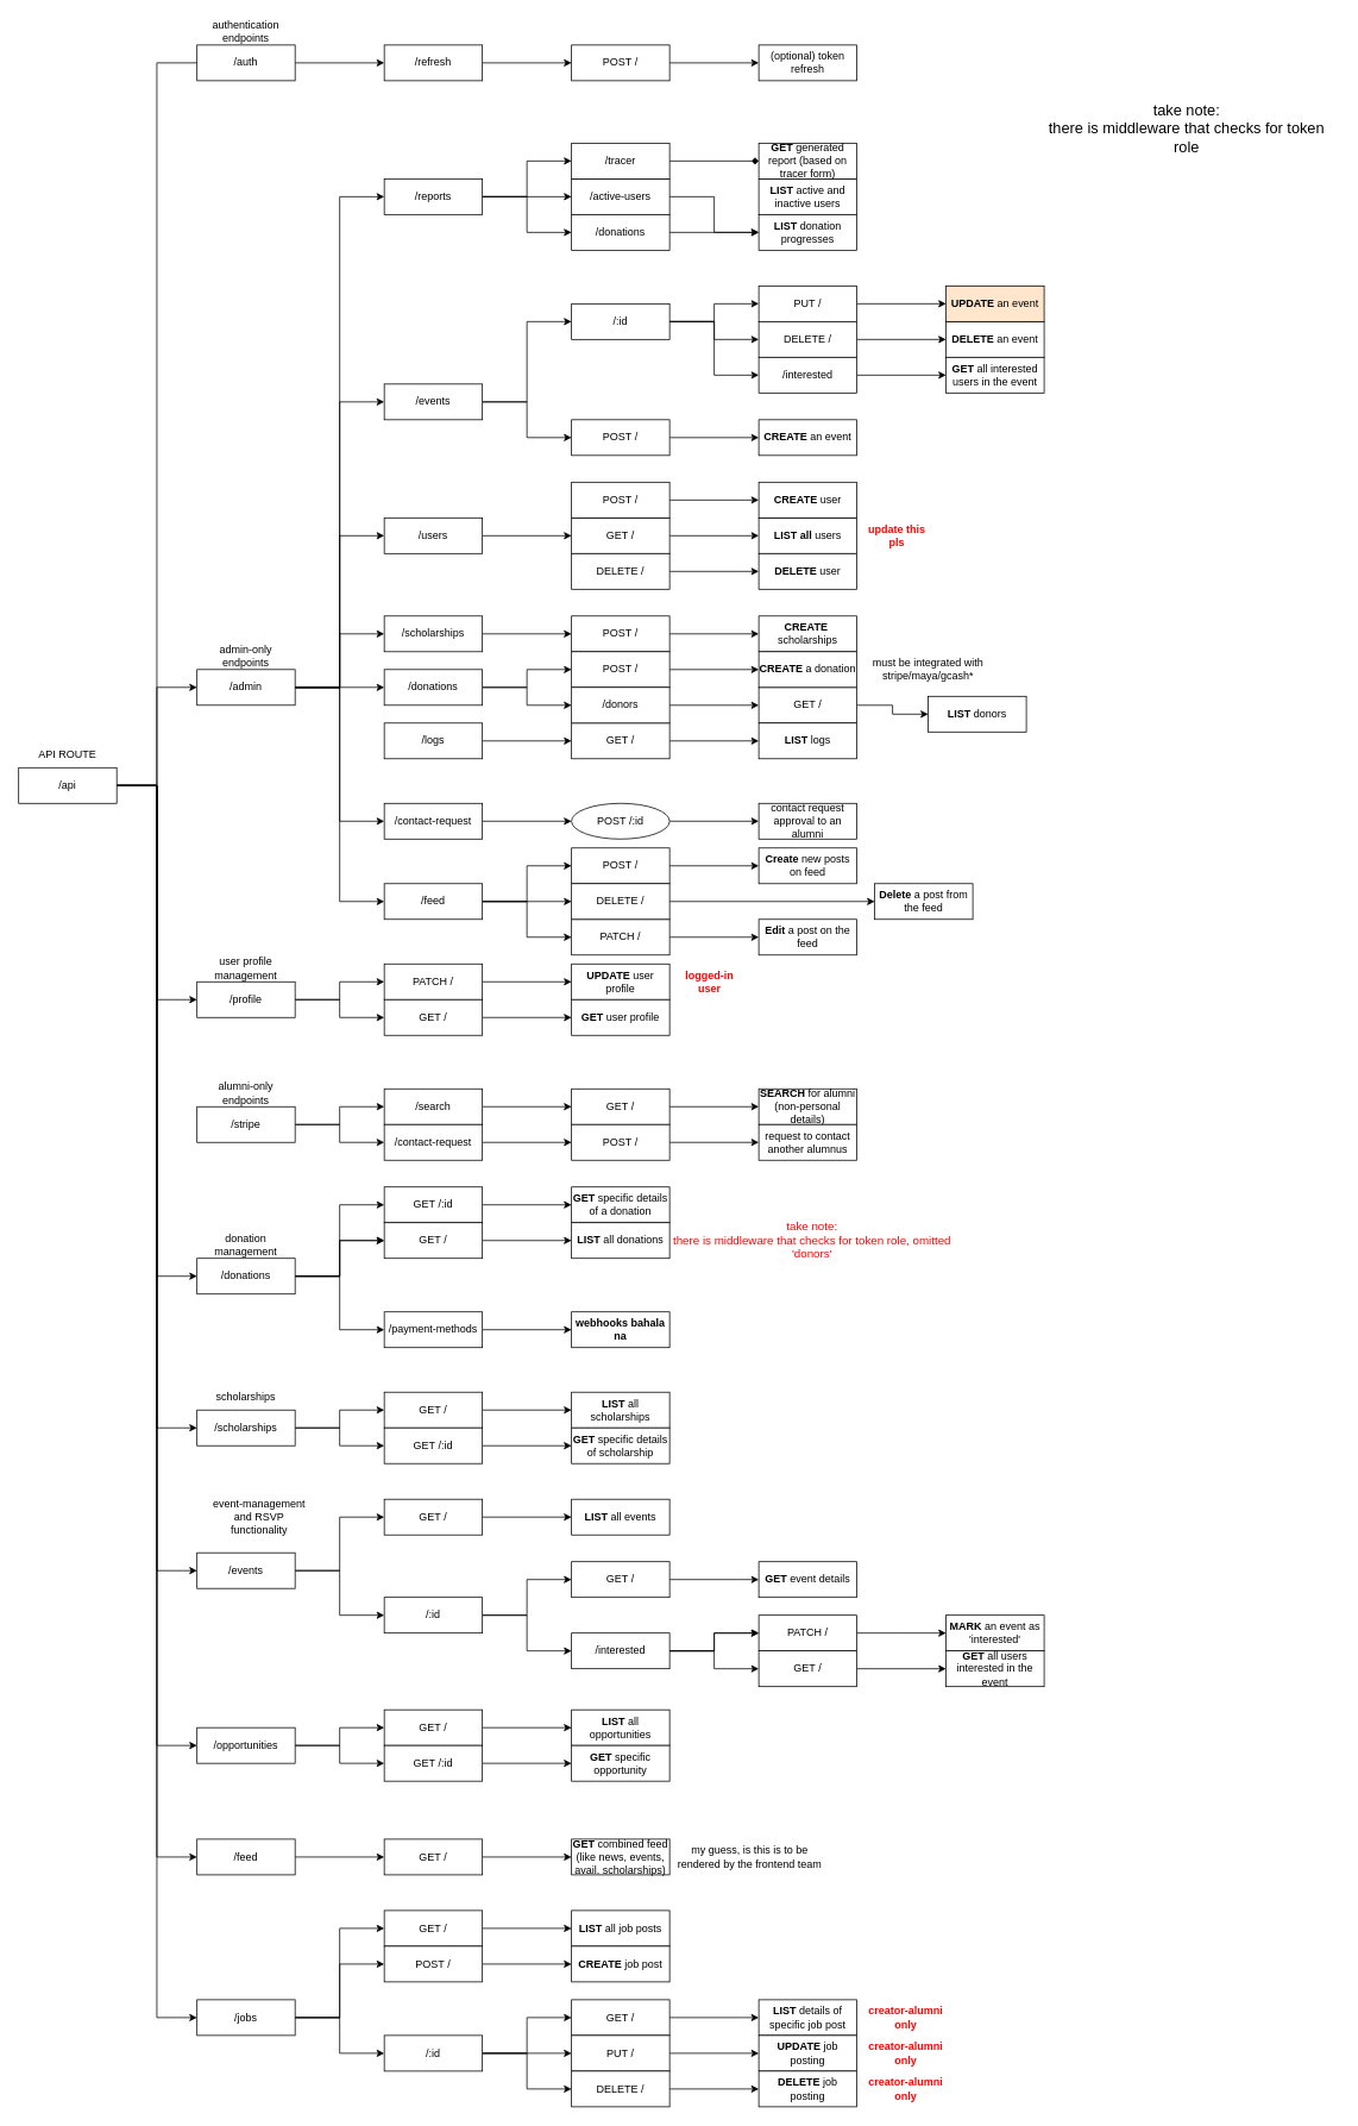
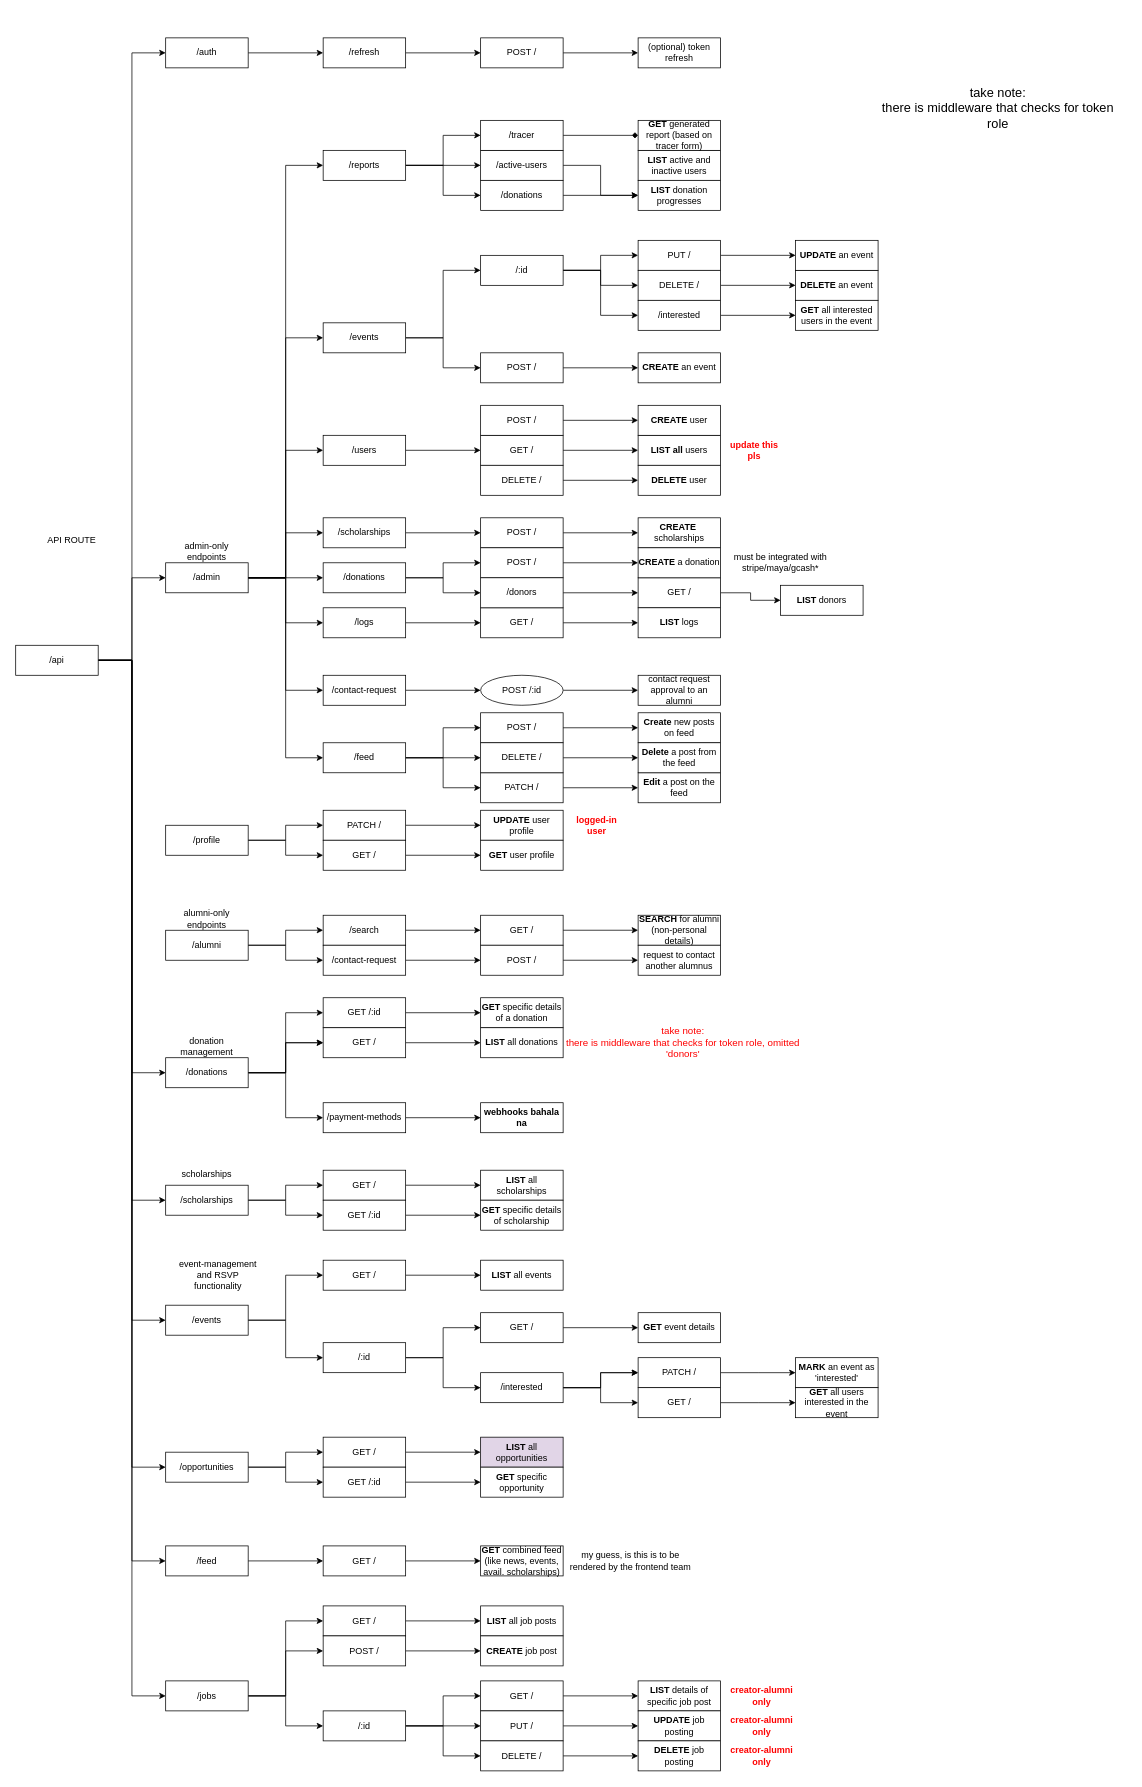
- <mxCell id="51" value="authentication endpoints" style="text;html=1;align=center;verticalAlign=middle;whiteSpace=wrap;rounded=0;" vertex="1" parent="1"><mxGeometry x="230" y="20" width="90" height="30" as="geometry" /></mxCell>
- <mxCell id="2" style="edgeStyle=orthogonalEdgeStyle;rounded=0;orthogonalLoop=1;jettySize=auto;html=1;entryX=0;entryY=0.5;entryDx=0;entryDy=0;endArrow=none;" edge="1" parent="1" source="11" target="14"><mxGeometry relative="1" as="geometry" /></mxCell>
+ <mxCell id="2" style="edgeStyle=orthogonalEdgeStyle;rounded=0;orthogonalLoop=1;jettySize=auto;html=1;entryX=0;entryY=0.5;entryDx=0;entryDy=0;" edge="1" parent="1" source="11" target="14"><mxGeometry relative="1" as="geometry" /></mxCell>
- <mxCell id="152" value="&lt;b&gt;UPDATE&lt;/b&gt;&amp;nbsp;an event" style="rounded=0;whiteSpace=wrap;html=1;fillColor=#ffe6cc;" vertex="1" parent="1"><mxGeometry x="1060" y="320" width="110" height="40" as="geometry" /></mxCell>
+ <mxCell id="152" value="&lt;b&gt;UPDATE&lt;/b&gt;&amp;nbsp;an event" style="rounded=0;whiteSpace=wrap;html=1;" vertex="1" parent="1"><mxGeometry x="1060" y="320" width="110" height="40" as="geometry" /></mxCell>
+ <mxCell id="21" style="edgeStyle=orthogonalEdgeStyle;rounded=0;orthogonalLoop=1;jettySize=auto;html=1;entryX=0;entryY=0.5;entryDx=0;entryDy=0;" edge="1" parent="1" source="26" target="35"><mxGeometry relative="1" as="geometry" /></mxCell>
- <mxCell id="12" value="API ROUTE" style="text;html=1;align=center;verticalAlign=middle;whiteSpace=wrap;rounded=0;" vertex="1" parent="1"><mxGeometry x="30" y="830" width="90" height="30" as="geometry" /></mxCell>
+ <mxCell id="12" value="API ROUTE" style="text;html=1;align=center;verticalAlign=middle;whiteSpace=wrap;rounded=0;" vertex="1" parent="1"><mxGeometry x="50" y="705" width="90" height="30" as="geometry" /></mxCell>
- <mxCell id="221" value="&lt;b&gt;Delete &lt;/b&gt;a post from the feed" style="rounded=0;whiteSpace=wrap;html=1;" vertex="1" parent="1"><mxGeometry x="980" y="990" width="110" height="40" as="geometry" /></mxCell>
+ <mxCell id="221" value="&lt;b&gt;Delete &lt;/b&gt;a post from the feed" style="rounded=0;whiteSpace=wrap;html=1;" vertex="1" parent="1"><mxGeometry x="850" y="990" width="110" height="40" as="geometry" /></mxCell>
- <mxCell id="53" value="user profile management" style="text;html=1;align=center;verticalAlign=middle;whiteSpace=wrap;rounded=0;" vertex="1" parent="1"><mxGeometry x="230" y="1070" width="90" height="30" as="geometry" /></mxCell>
- <mxCell id="4" style="edgeStyle=orthogonalEdgeStyle;rounded=0;orthogonalLoop=1;jettySize=auto;html=1;entryX=0;entryY=0.5;entryDx=0;entryDy=0;" edge="1" parent="1" source="11" target="50"><mxGeometry relative="1" as="geometry" /></mxCell>
- <mxCell id="58" value="/stripe" style="rounded=0;whiteSpace=wrap;html=1;" vertex="1" parent="1"><mxGeometry x="220" y="1240" width="110" height="40" as="geometry" /></mxCell>
+ <mxCell id="58" value="/alumni" style="rounded=0;whiteSpace=wrap;html=1;" vertex="1" parent="1"><mxGeometry x="220" y="1240" width="110" height="40" as="geometry" /></mxCell>
- <mxCell id="206" value="&lt;b&gt;LIST&lt;/b&gt;&amp;nbsp;all opportunities" style="rounded=0;whiteSpace=wrap;html=1;" vertex="1" parent="1"><mxGeometry x="640" y="1916" width="110" height="40" as="geometry" /></mxCell>
+ <mxCell id="206" value="&lt;b&gt;LIST&lt;/b&gt;&amp;nbsp;all opportunities" style="rounded=0;whiteSpace=wrap;html=1;fillColor=#e1d5e7;" vertex="1" parent="1"><mxGeometry x="640" y="1916" width="110" height="40" as="geometry" /></mxCell>
